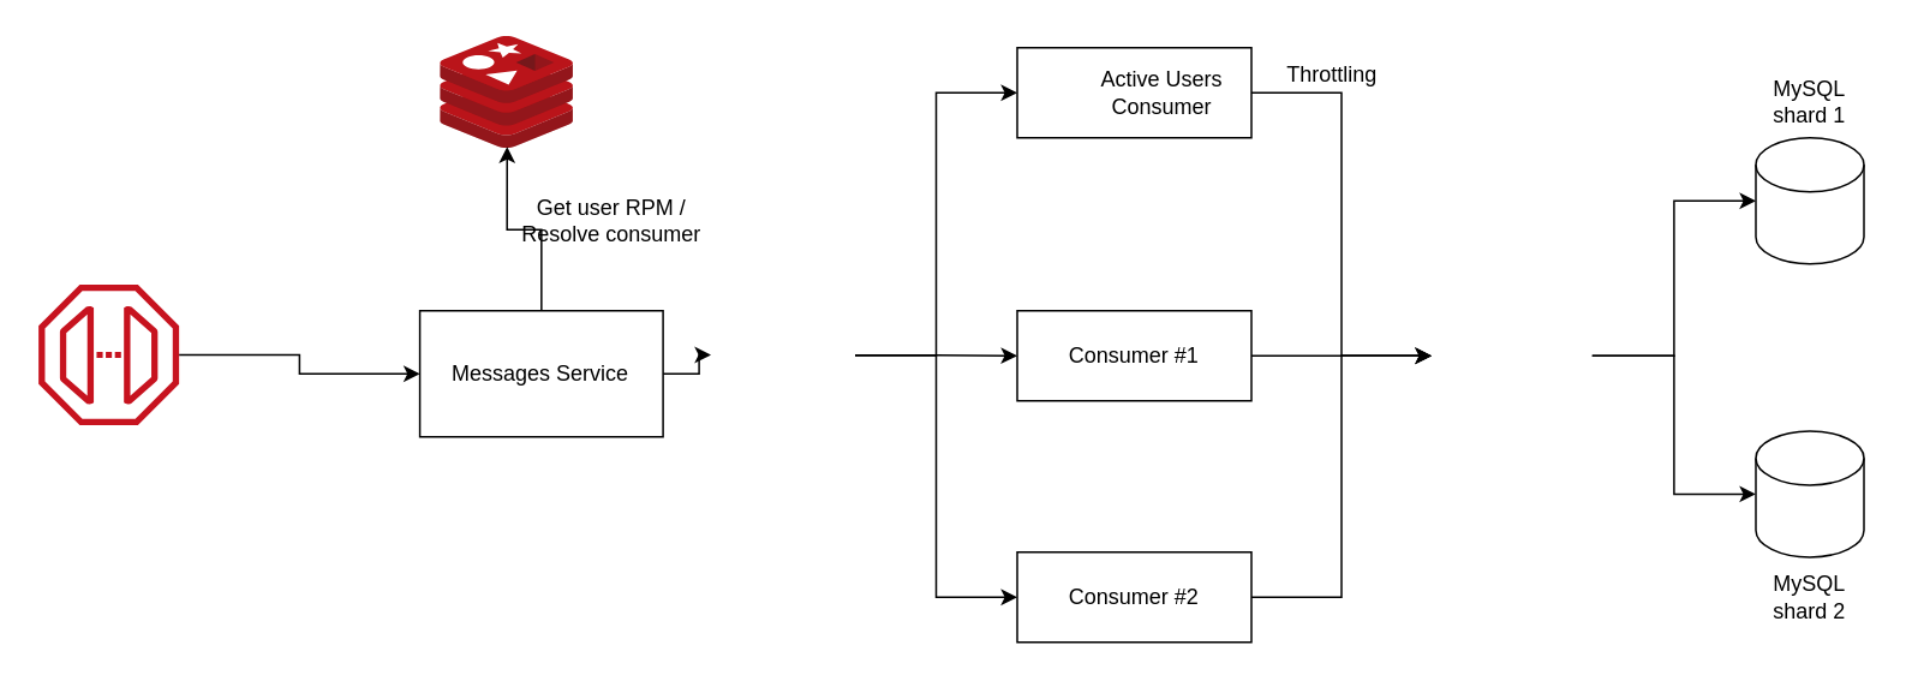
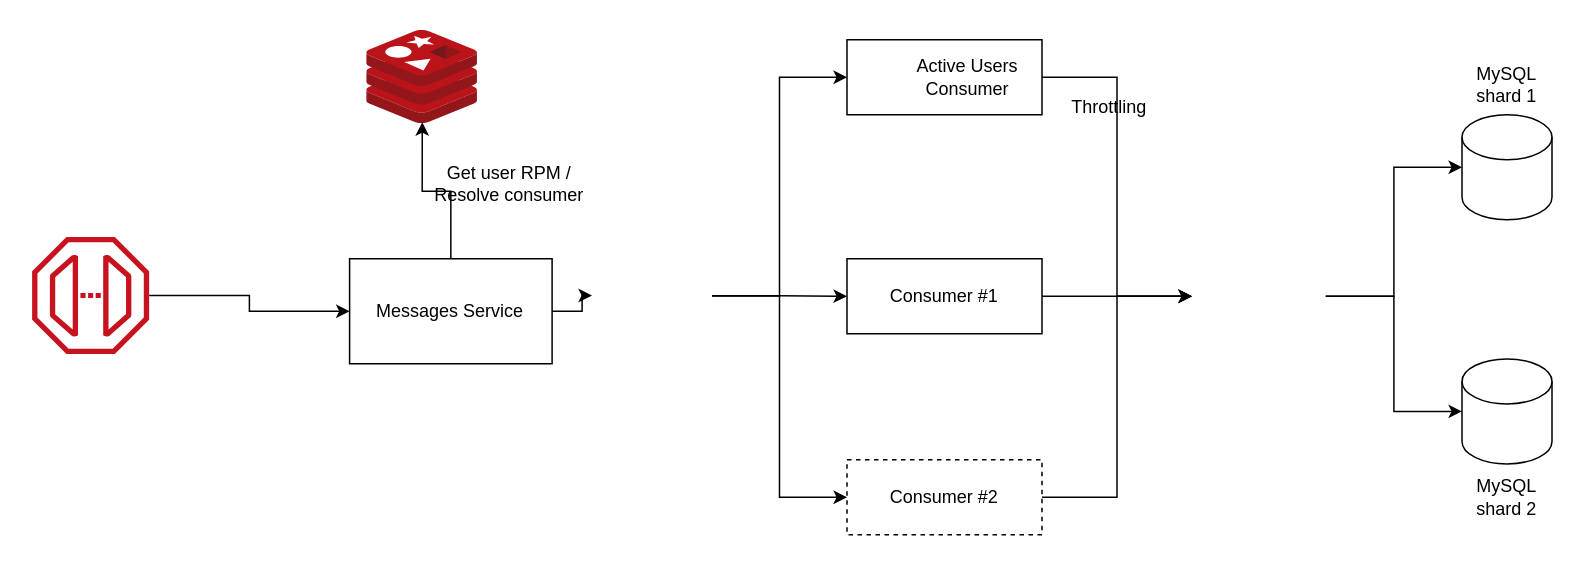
- <mxCell id="27" value="Throttling" style="text;html=1;strokeColor=none;fillColor=none;align=center;verticalAlign=middle;whiteSpace=wrap;rounded=0;" vertex="1" parent="1"><mxGeometry x="704" y="30.5" width="70" height="20" as="geometry" /></mxCell>
+ <mxCell id="27" value="Throttling" style="text;html=1;strokeColor=none;fillColor=none;align=center;verticalAlign=middle;whiteSpace=wrap;rounded=0;" vertex="1" parent="1"><mxGeometry x="704" y="60.5" width="70" height="20" as="geometry" /></mxCell>
- <mxCell id="13" value="&lt;span&gt;Consumer #2&lt;/span&gt;" style="rounded=0;whiteSpace=wrap;html=1;" vertex="1" parent="1"><mxGeometry x="564" y="306" width="130" height="50" as="geometry" /></mxCell>
+ <mxCell id="13" value="&lt;span&gt;Consumer #2&lt;/span&gt;" style="rounded=0;whiteSpace=wrap;html=1;dashed=1;" vertex="1" parent="1"><mxGeometry x="564" y="306" width="130" height="50" as="geometry" /></mxCell>
